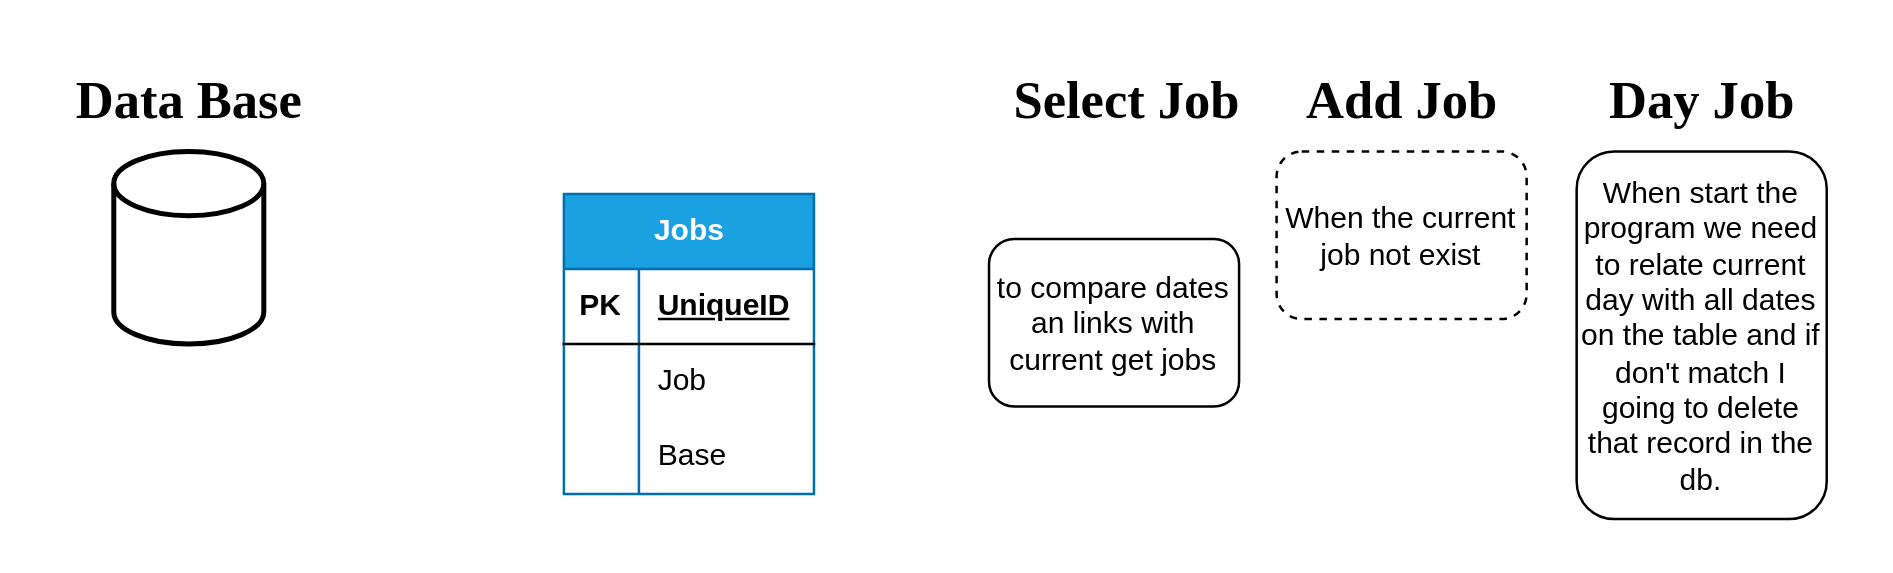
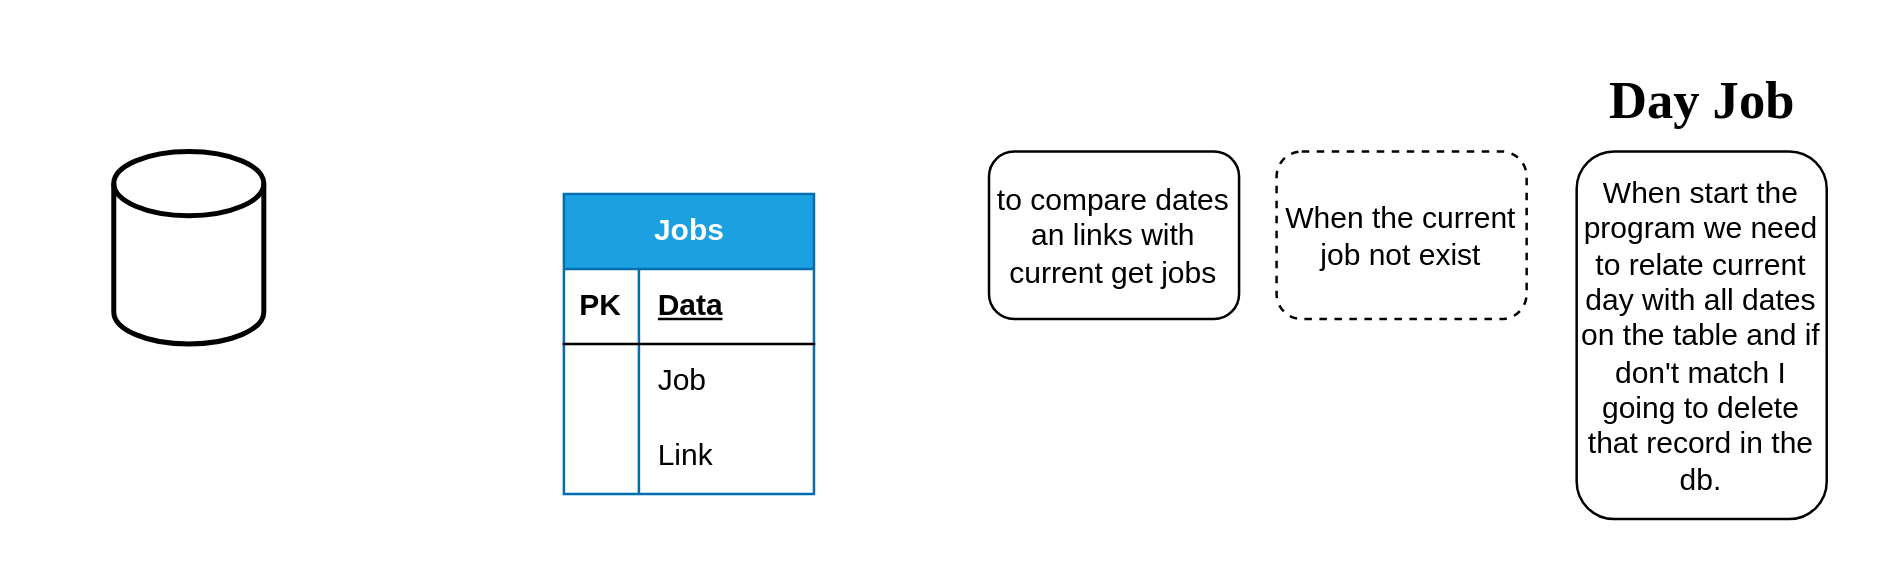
- <mxCell id="2" value="Data Base" style="text;html=1;align=center;verticalAlign=middle;resizable=0;points=[];autosize=1;strokeColor=none;fillColor=none;fontStyle=1;fontFamily=Times New Roman;fontSize=21;" vertex="1" parent="1"><mxGeometry x="20" y="20" width="110" height="40" as="geometry" /></mxCell>
- <mxCell id="16" value="Select Job" style="text;html=1;align=center;verticalAlign=middle;resizable=0;points=[];autosize=1;strokeColor=none;fillColor=none;fontStyle=1;fontFamily=Times New Roman;fontSize=21;" vertex="1" parent="1"><mxGeometry x="395" y="20" width="110" height="40" as="geometry" /></mxCell>
- <mxCell id="14" value="Add Job" style="text;html=1;align=center;verticalAlign=middle;resizable=0;points=[];autosize=1;strokeColor=none;fillColor=none;fontStyle=1;fontFamily=Times New Roman;fontSize=21;" vertex="1" parent="1"><mxGeometry x="515" y="20" width="90" height="40" as="geometry" /></mxCell>
- <mxCell id="7" value="UniqueID" style="shape=partialRectangle;connectable=0;fillColor=none;top=0;left=0;bottom=0;right=0;align=left;spacingLeft=6;fontStyle=5;overflow=hidden;whiteSpace=wrap;html=1;" vertex="1" parent="5"><mxGeometry x="30" width="70" height="30" as="geometry"><mxRectangle width="70" height="30" as="alternateBounds" /></mxGeometry></mxCell>
+ <mxCell id="7" value="Data" style="shape=partialRectangle;connectable=0;fillColor=none;top=0;left=0;bottom=0;right=0;align=left;spacingLeft=6;fontStyle=5;overflow=hidden;whiteSpace=wrap;html=1;" vertex="1" parent="5"><mxGeometry x="30" width="70" height="30" as="geometry"><mxRectangle width="70" height="30" as="alternateBounds" /></mxGeometry></mxCell>
- <mxCell id="17" value="to compare dates an links with current get jobs" style="rounded=1;whiteSpace=wrap;html=1;" vertex="1" parent="1"><mxGeometry x="395" y="95" width="100" height="67" as="geometry" /></mxCell>
+ <mxCell id="17" value="to compare dates an links with current get jobs" style="rounded=1;whiteSpace=wrap;html=1;" vertex="1" parent="1"><mxGeometry x="395" y="60" width="100" height="67" as="geometry" /></mxCell>
- <mxCell id="13" value="Base" style="shape=partialRectangle;connectable=0;fillColor=none;top=0;left=0;bottom=0;right=0;align=left;spacingLeft=6;overflow=hidden;whiteSpace=wrap;html=1;" vertex="1" parent="11"><mxGeometry x="30" width="70" height="30" as="geometry"><mxRectangle width="70" height="30" as="alternateBounds" /></mxGeometry></mxCell>
+ <mxCell id="13" value="Link" style="shape=partialRectangle;connectable=0;fillColor=none;top=0;left=0;bottom=0;right=0;align=left;spacingLeft=6;overflow=hidden;whiteSpace=wrap;html=1;" vertex="1" parent="11"><mxGeometry x="30" width="70" height="30" as="geometry"><mxRectangle width="70" height="30" as="alternateBounds" /></mxGeometry></mxCell>
